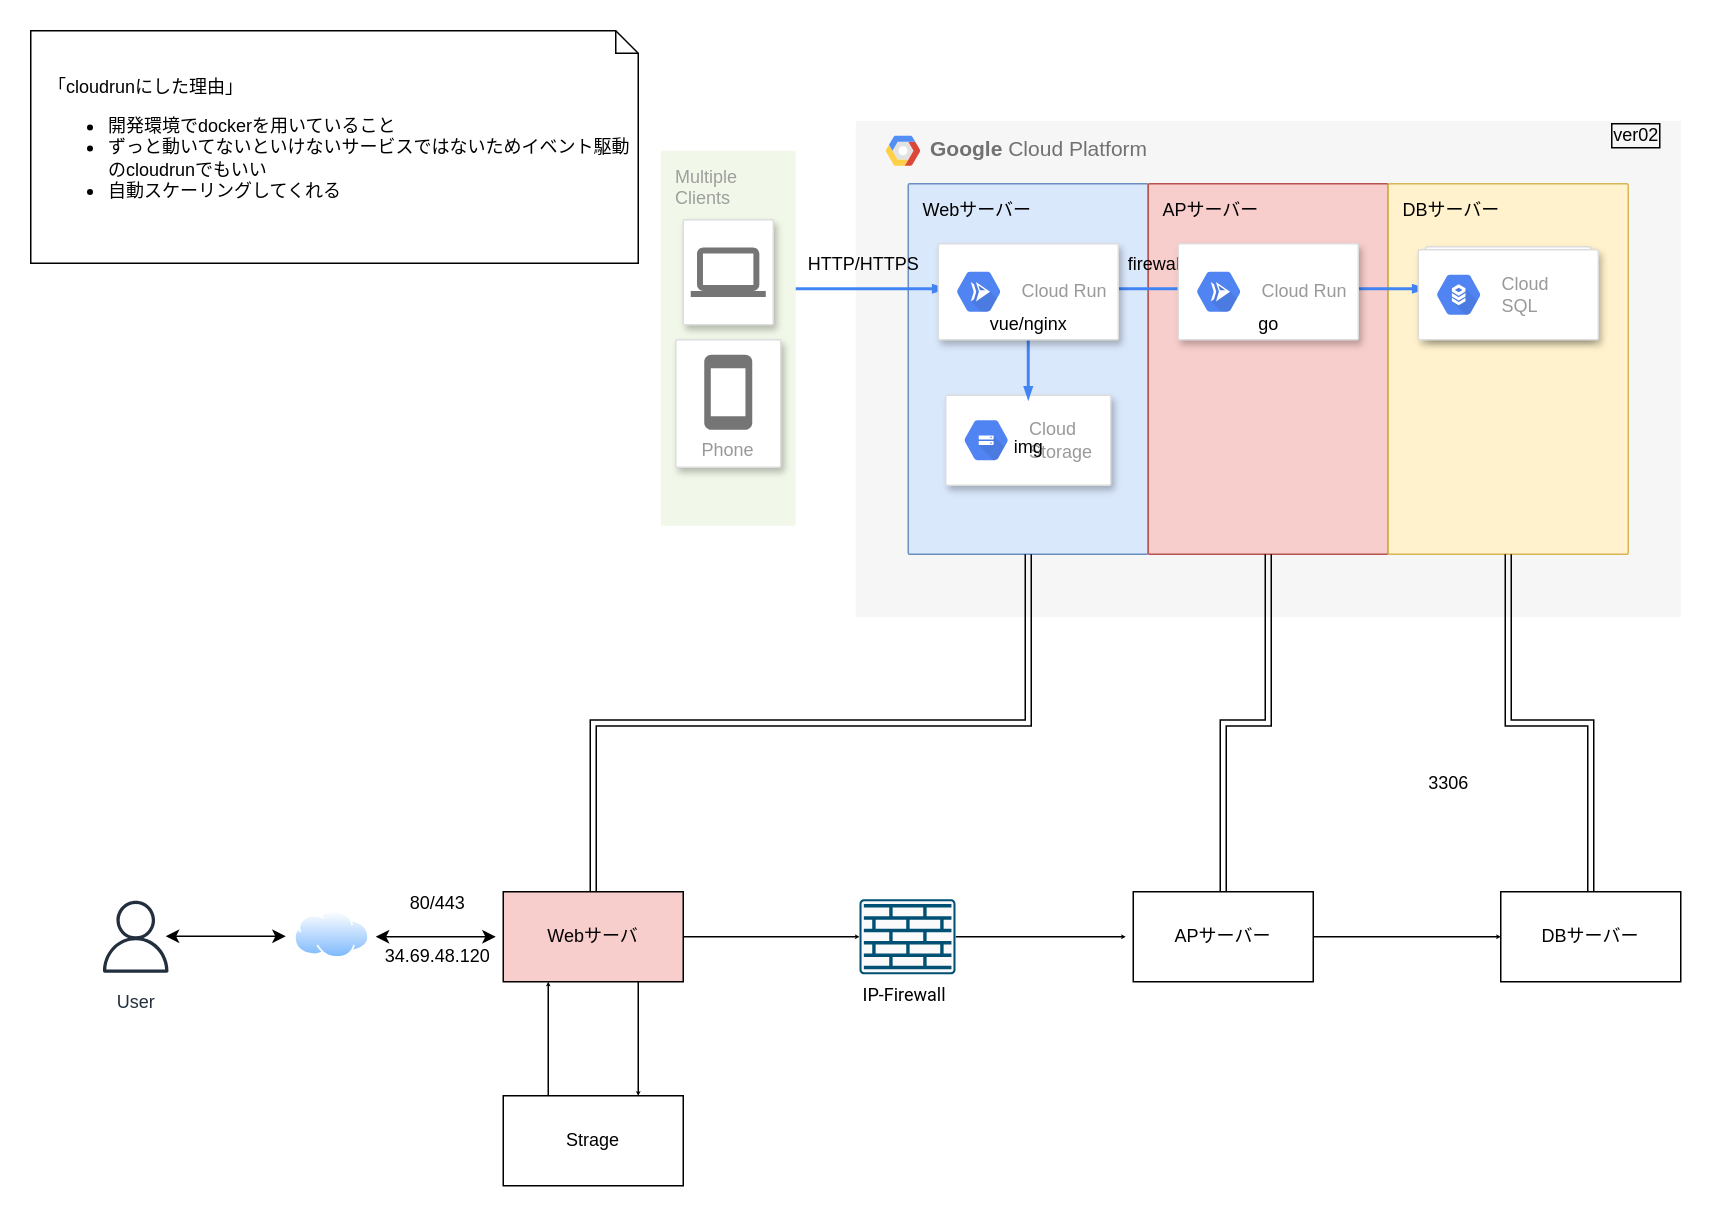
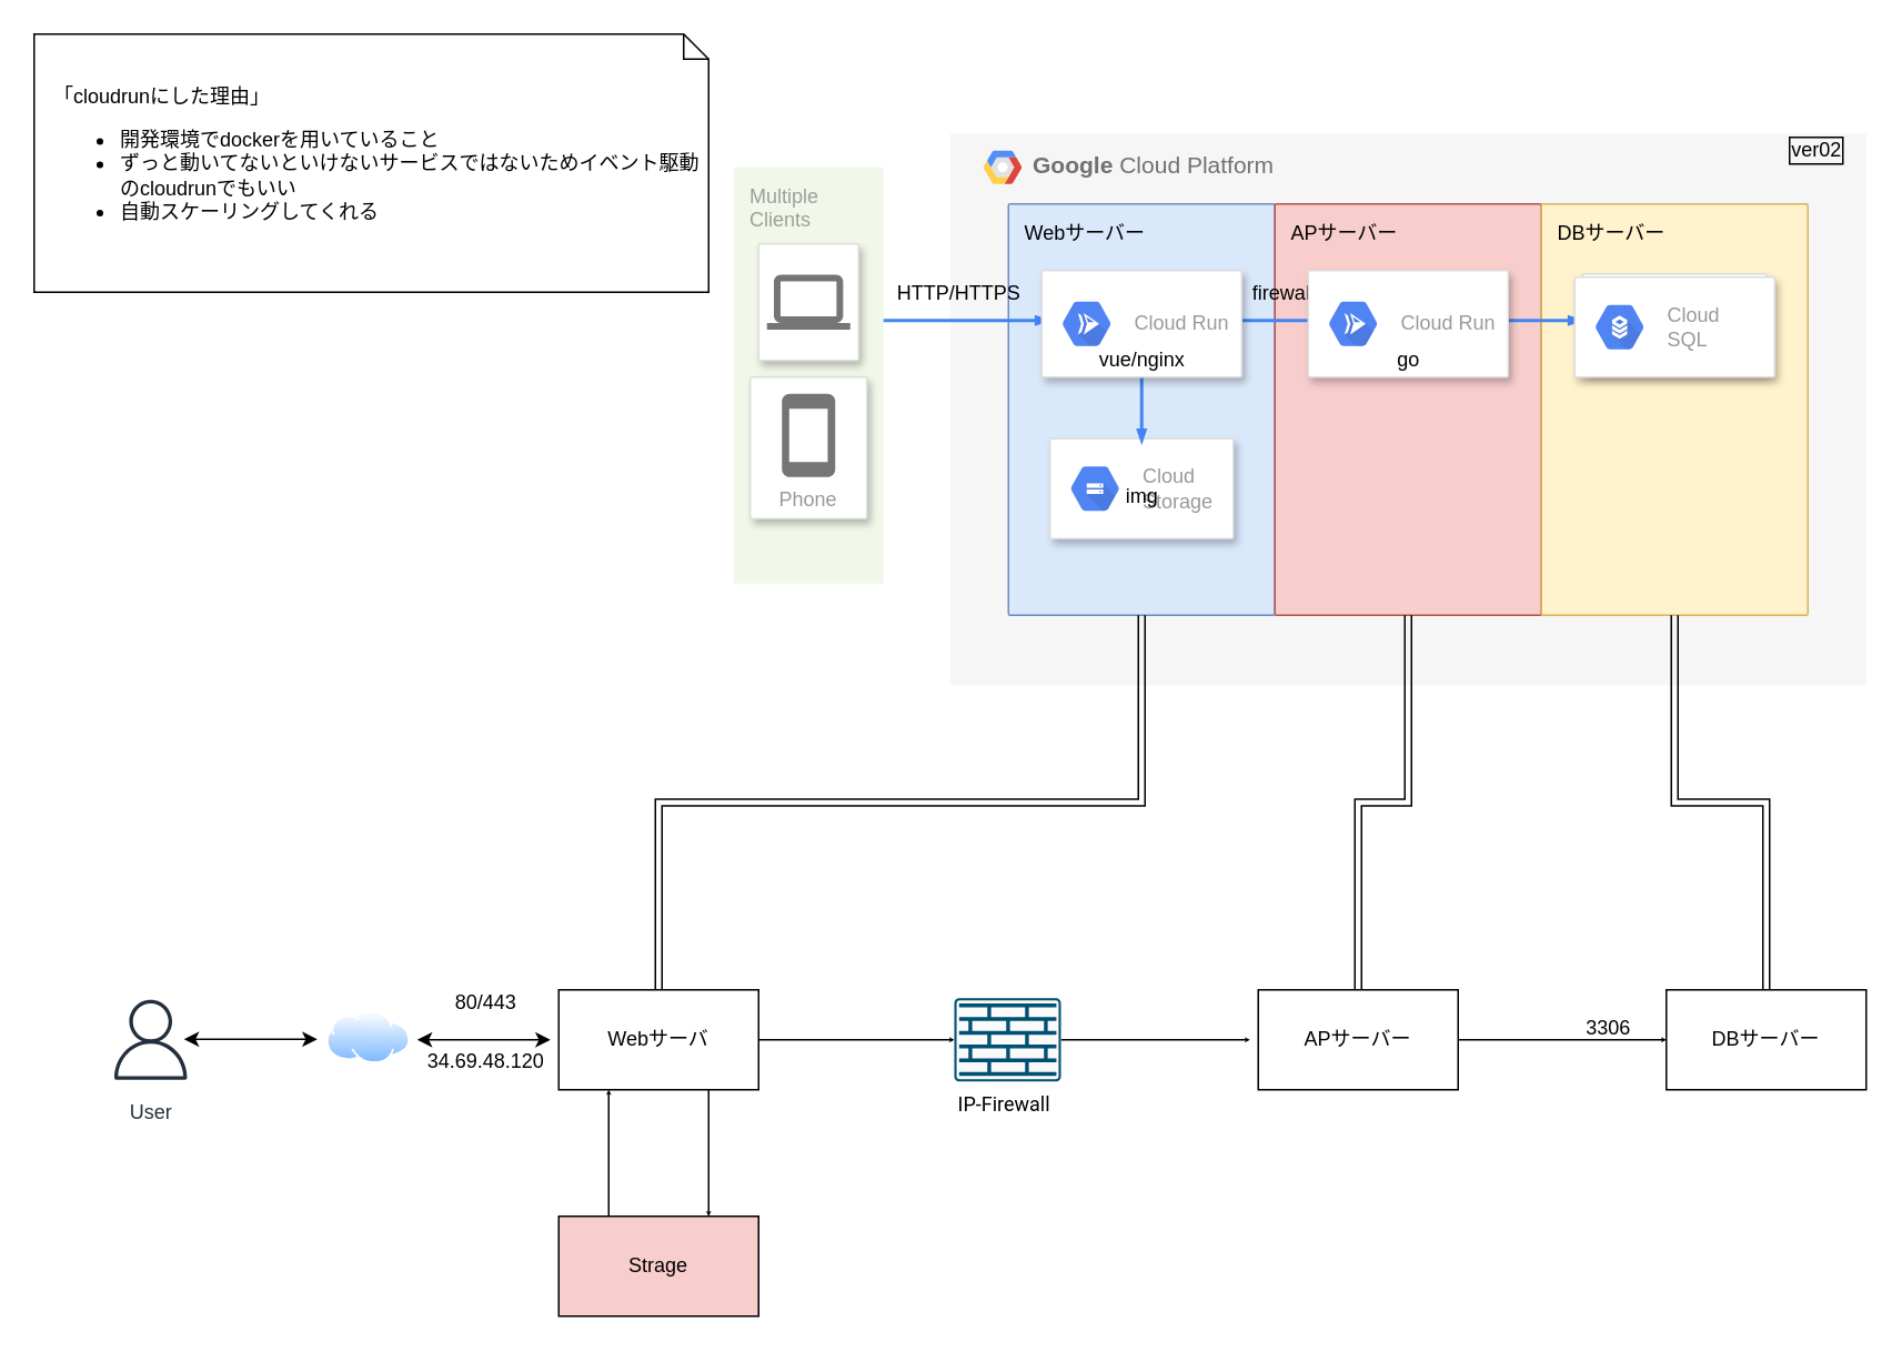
- <mxCell id="47" value="3306" style="text;html=1;align=center;verticalAlign=middle;resizable=0;points=[];autosize=1;fontColor=#000000;" vertex="1" parent="1"><mxGeometry x="945" y="512" width="40" height="20" as="geometry" /></mxCell>
+ <mxCell id="47" value="3306" style="text;html=1;align=center;verticalAlign=middle;resizable=0;points=[];autosize=1;fontColor=#000000;" vertex="1" parent="1"><mxGeometry x="945" y="607" width="40" height="20" as="geometry" /></mxCell>
- <mxCell id="38" value="Webサーバ" style="rounded=0;whiteSpace=wrap;html=1;fontColor=#000000;fillColor=#f8cecc;" vertex="1" parent="1"><mxGeometry x="335" y="594" width="120" height="60" as="geometry" /></mxCell>
+ <mxCell id="38" value="Webサーバ" style="rounded=0;whiteSpace=wrap;html=1;fontColor=#000000;" vertex="1" parent="1"><mxGeometry x="335" y="594" width="120" height="60" as="geometry" /></mxCell>
- <mxCell id="40" value="Strage" style="rounded=0;whiteSpace=wrap;html=1;fontColor=#000000;" vertex="1" parent="1"><mxGeometry x="335" y="730" width="120" height="60" as="geometry" /></mxCell>
+ <mxCell id="40" value="Strage" style="rounded=0;whiteSpace=wrap;html=1;fontColor=#000000;fillColor=#f8cecc;" vertex="1" parent="1"><mxGeometry x="335" y="730" width="120" height="60" as="geometry" /></mxCell>
